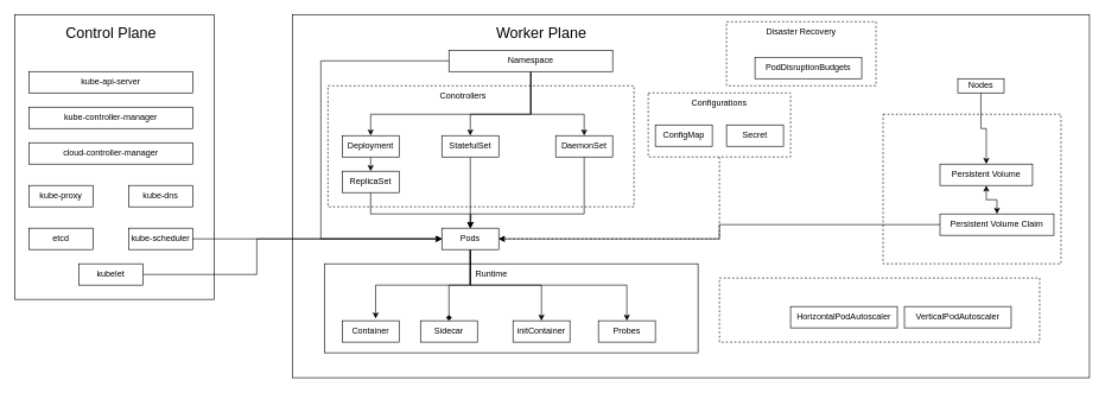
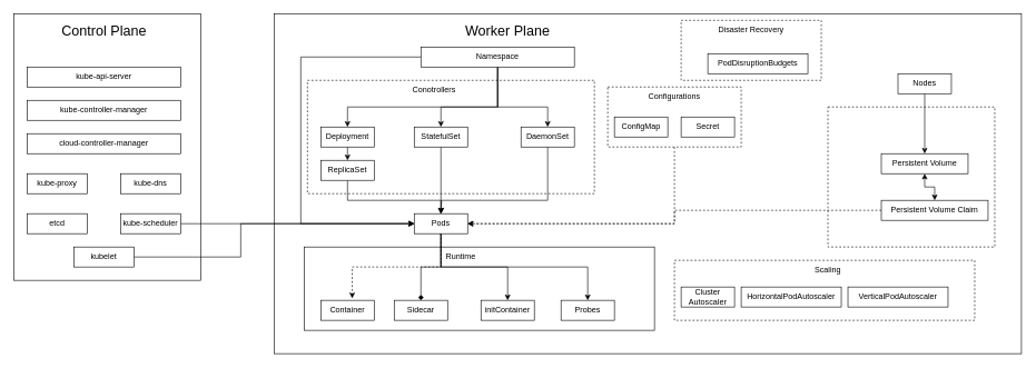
- <mxCell id="44" value="Nodes" style="rounded=0;whiteSpace=wrap;html=1;" vertex="1" parent="1"><mxGeometry x="1345" y="110" width="65" height="20" as="geometry" /></mxCell>
+ <mxCell id="44" value="Nodes" style="rounded=0;whiteSpace=wrap;html=1;" vertex="1" parent="1"><mxGeometry x="1345" y="110" width="80" height="30" as="geometry" /></mxCell>
- <mxCell id="49" style="edgeStyle=orthogonalEdgeStyle;rounded=0;orthogonalLoop=1;jettySize=auto;html=1;exitX=0;exitY=0.5;exitDx=0;exitDy=0;" edge="1" parent="1" source="50" target="36"><mxGeometry relative="1" as="geometry" /></mxCell>
+ <mxCell id="49" style="edgeStyle=orthogonalEdgeStyle;rounded=0;orthogonalLoop=1;jettySize=auto;html=1;exitX=0;exitY=0.5;exitDx=0;exitDy=0;dashed=1;" edge="1" parent="1" source="50" target="36"><mxGeometry relative="1" as="geometry" /></mxCell>
- <mxCell id="32" style="edgeStyle=orthogonalEdgeStyle;rounded=0;orthogonalLoop=1;jettySize=auto;html=1;exitX=0.5;exitY=1;exitDx=0;exitDy=0;entryX=0.588;entryY=-0.1;entryDx=0;entryDy=0;entryPerimeter=0;" edge="1" parent="1" source="36" target="37"><mxGeometry relative="1" as="geometry" /></mxCell>
+ <mxCell id="32" style="edgeStyle=orthogonalEdgeStyle;rounded=0;orthogonalLoop=1;jettySize=auto;html=1;exitX=0.5;exitY=1;exitDx=0;exitDy=0;entryX=0.588;entryY=-0.1;entryDx=0;entryDy=0;entryPerimeter=0;dashed=1;" edge="1" parent="1" source="36" target="37"><mxGeometry relative="1" as="geometry" /></mxCell>
+ <mxCell id="55" value="Scaling" style="text;html=1;strokeColor=none;fillColor=none;align=center;verticalAlign=middle;whiteSpace=wrap;rounded=0;" vertex="1" parent="1"><mxGeometry x="1210" y="390" width="60" height="30" as="geometry" /></mxCell>
+ <mxCell id="56" value="Cluster Autoscaler" style="rounded=0;whiteSpace=wrap;html=1;" vertex="1" parent="1"><mxGeometry x="1020" y="430" width="80" height="30" as="geometry" /></mxCell>
